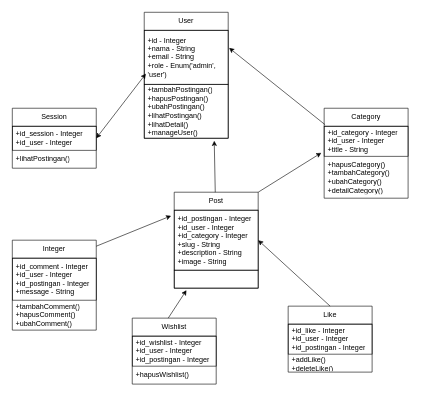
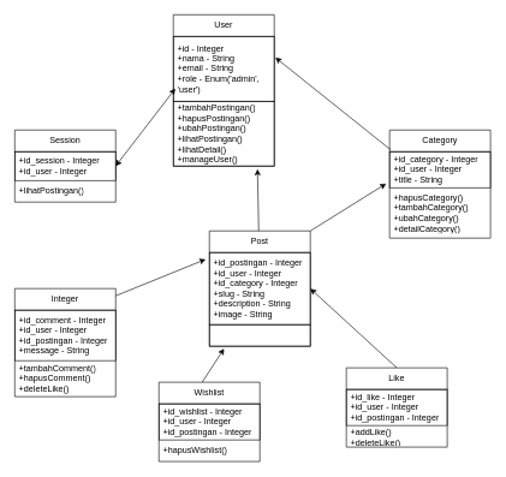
- <mxCell id="16" value="+tambahComment()&lt;br&gt;+hapusComment()&lt;br&gt;+ubahComment()" style="text;strokeColor=none;fillColor=none;align=left;verticalAlign=middle;spacingLeft=4;spacingRight=4;overflow=hidden;points=[[0,0.5],[1,0.5]];portConstraint=eastwest;rotatable=0;whiteSpace=wrap;html=1;" vertex="1" parent="14"><mxGeometry y="100" width="140" height="50" as="geometry" /></mxCell>
+ <mxCell id="16" value="+tambahComment()&lt;br&gt;+hapusComment()&lt;br&gt;+deleteLike()" style="text;strokeColor=none;fillColor=none;align=left;verticalAlign=middle;spacingLeft=4;spacingRight=4;overflow=hidden;points=[[0,0.5],[1,0.5]];portConstraint=eastwest;rotatable=0;whiteSpace=wrap;html=1;" vertex="1" parent="14"><mxGeometry y="100" width="140" height="50" as="geometry" /></mxCell>
